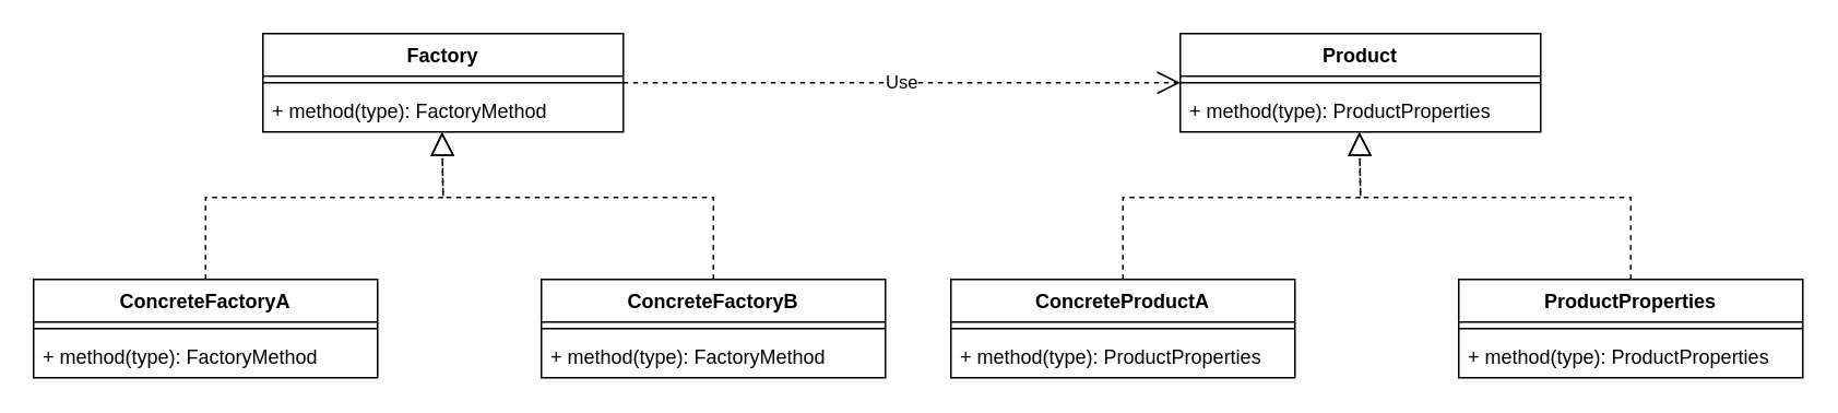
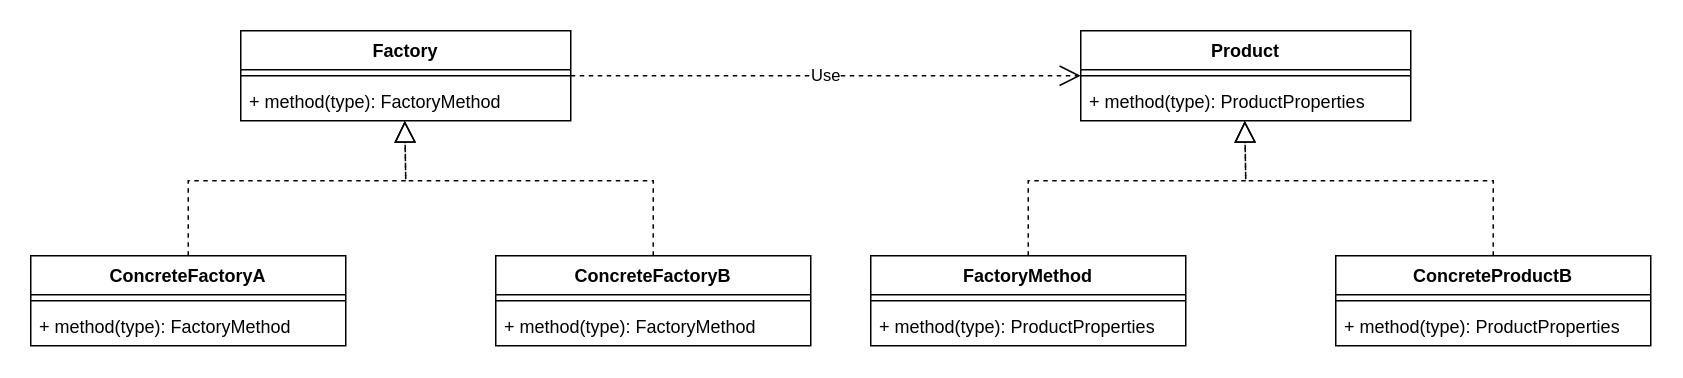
- <mxCell id="5" value="ConcreteProductA" style="swimlane;fontStyle=1;align=center;verticalAlign=top;childLayout=stackLayout;horizontal=1;startSize=26;horizontalStack=0;resizeParent=1;resizeParentMax=0;resizeLast=0;collapsible=1;marginBottom=0;" vertex="1" parent="1"><mxGeometry x="580" y="170" width="210" height="60" as="geometry" /></mxCell>
+ <mxCell id="5" value="FactoryMethod" style="swimlane;fontStyle=1;align=center;verticalAlign=top;childLayout=stackLayout;horizontal=1;startSize=26;horizontalStack=0;resizeParent=1;resizeParentMax=0;resizeLast=0;collapsible=1;marginBottom=0;" vertex="1" parent="1"><mxGeometry x="580" y="170" width="210" height="60" as="geometry" /></mxCell>
- <mxCell id="9" value="ProductProperties" style="swimlane;fontStyle=1;align=center;verticalAlign=top;childLayout=stackLayout;horizontal=1;startSize=26;horizontalStack=0;resizeParent=1;resizeParentMax=0;resizeLast=0;collapsible=1;marginBottom=0;" vertex="1" parent="1"><mxGeometry x="890" y="170" width="210" height="60" as="geometry" /></mxCell>
+ <mxCell id="9" value="ConcreteProductB" style="swimlane;fontStyle=1;align=center;verticalAlign=top;childLayout=stackLayout;horizontal=1;startSize=26;horizontalStack=0;resizeParent=1;resizeParentMax=0;resizeLast=0;collapsible=1;marginBottom=0;" vertex="1" parent="1"><mxGeometry x="890" y="170" width="210" height="60" as="geometry" /></mxCell>
